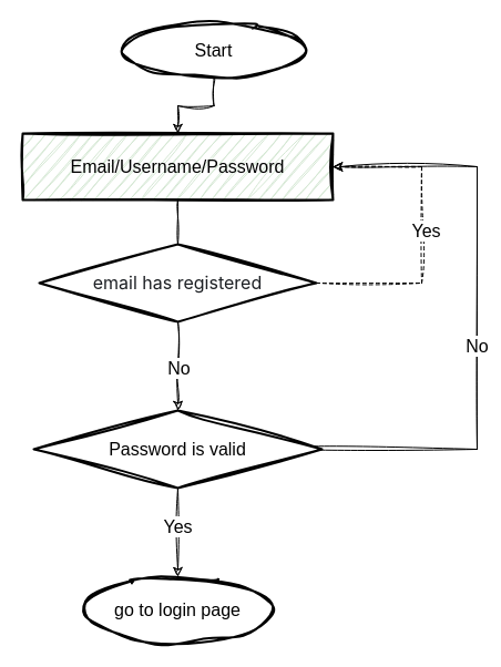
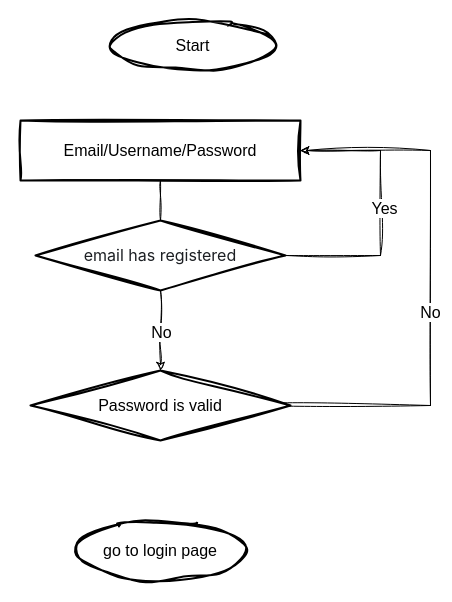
- <mxCell id="2" value="" style="edgeStyle=orthogonalEdgeStyle;rounded=0;orthogonalLoop=1;jettySize=auto;html=1;sketch=1;curveFitting=1;jiggle=2;" edge="1" parent="1" source="3" target="5"><mxGeometry relative="1" as="geometry" /></mxCell>
- <mxCell id="5" value="Email/Username/Password" style="whiteSpace=wrap;html=1;fontSize=16;strokeWidth=2;sketch=1;curveFitting=1;jiggle=2;fillColor=#d5e8d4;" vertex="1" parent="1"><mxGeometry x="20" y="120" width="280" height="60" as="geometry" /></mxCell>
+ <mxCell id="5" value="Email/Username/Password" style="whiteSpace=wrap;html=1;fontSize=16;strokeWidth=2;sketch=1;curveFitting=1;jiggle=2;" vertex="1" parent="1"><mxGeometry x="20" y="120" width="280" height="60" as="geometry" /></mxCell>
- <mxCell id="8" style="edgeStyle=orthogonalEdgeStyle;rounded=0;orthogonalLoop=1;jettySize=auto;html=1;exitX=1;exitY=0.5;exitDx=0;exitDy=0;exitPerimeter=0;entryX=1;entryY=0.5;entryDx=0;entryDy=0;sketch=1;curveFitting=1;jiggle=2;dashed=1;" edge="1" parent="1" source="10" target="5"><mxGeometry relative="1" as="geometry"><Array as="points"><mxPoint x="380" y="255" /><mxPoint x="380" y="150" /></Array></mxGeometry></mxCell>
+ <mxCell id="8" style="edgeStyle=orthogonalEdgeStyle;rounded=0;orthogonalLoop=1;jettySize=auto;html=1;exitX=1;exitY=0.5;exitDx=0;exitDy=0;exitPerimeter=0;entryX=1;entryY=0.5;entryDx=0;entryDy=0;sketch=1;curveFitting=1;jiggle=2;" edge="1" parent="1" source="10" target="5"><mxGeometry relative="1" as="geometry"><Array as="points"><mxPoint x="380" y="255" /><mxPoint x="380" y="150" /></Array></mxGeometry></mxCell>
- <mxCell id="11" value="" style="edgeStyle=orthogonalEdgeStyle;rounded=0;orthogonalLoop=1;jettySize=auto;html=1;sketch=1;curveFitting=1;jiggle=2;" edge="1" parent="1" source="15" target="16"><mxGeometry relative="1" as="geometry" /></mxCell>
- <mxCell id="12" value="Yes" style="edgeLabel;html=1;align=center;verticalAlign=middle;resizable=0;points=[];fontSize=16;sketch=1;curveFitting=1;jiggle=2;" vertex="1" connectable="0" parent="11"><mxGeometry x="-0.159" y="-1" relative="1" as="geometry"><mxPoint as="offset" /></mxGeometry></mxCell>
